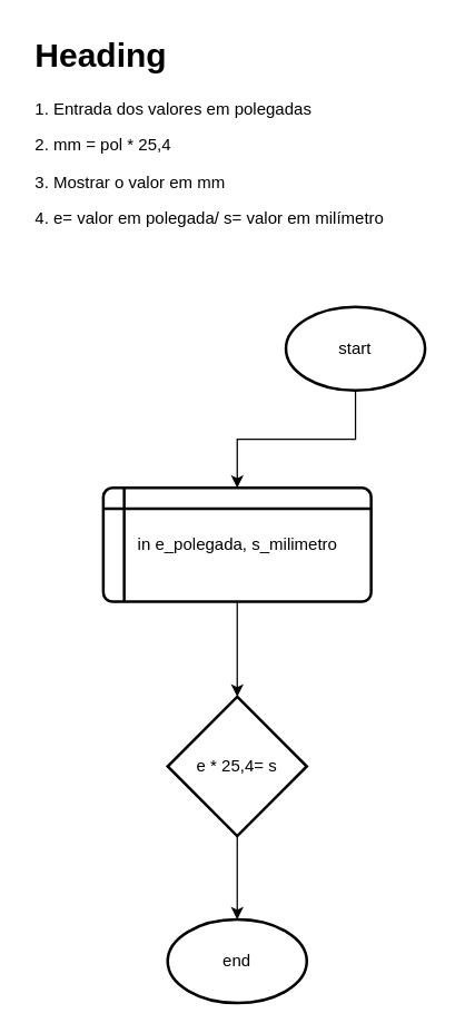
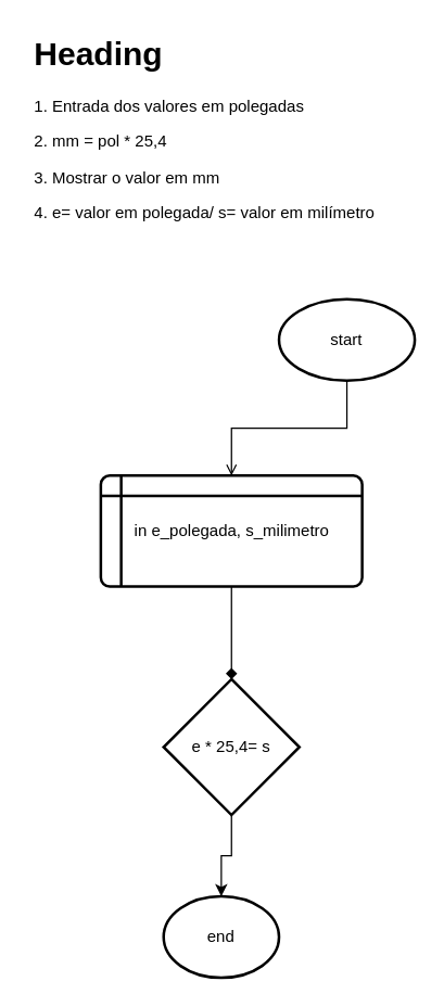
- <mxCell id="2" style="edgeStyle=orthogonalEdgeStyle;rounded=0;orthogonalLoop=1;jettySize=auto;html=1;exitX=0.5;exitY=1;exitDx=0;exitDy=0;exitPerimeter=0;entryX=0.5;entryY=0;entryDx=0;entryDy=0;" edge="1" parent="1" source="3" target="6"><mxGeometry relative="1" as="geometry" /></mxCell>
+ <mxCell id="2" style="edgeStyle=orthogonalEdgeStyle;rounded=0;orthogonalLoop=1;jettySize=auto;html=1;exitX=0.5;exitY=1;exitDx=0;exitDy=0;exitPerimeter=0;entryX=0.5;entryY=0;entryDx=0;entryDy=0;endArrow=open;" edge="1" parent="1" source="3" target="6"><mxGeometry relative="1" as="geometry" /></mxCell>
- <mxCell id="5" style="edgeStyle=orthogonalEdgeStyle;rounded=0;orthogonalLoop=1;jettySize=auto;html=1;exitX=0.5;exitY=1;exitDx=0;exitDy=0;entryX=0.5;entryY=0;entryDx=0;entryDy=0;" edge="1" parent="1" source="6" target="9"><mxGeometry relative="1" as="geometry" /></mxCell>
+ <mxCell id="5" style="edgeStyle=orthogonalEdgeStyle;rounded=0;orthogonalLoop=1;jettySize=auto;html=1;exitX=0.5;exitY=1;exitDx=0;exitDy=0;entryX=0.5;entryY=0;entryDx=0;entryDy=0;endArrow=diamond;" edge="1" parent="1" source="6" target="9"><mxGeometry relative="1" as="geometry" /></mxCell>
- <mxCell id="7" value="end&lt;br&gt;" style="strokeWidth=2;html=1;shape=mxgraph.flowchart.start_1;whiteSpace=wrap;" vertex="1" parent="1"><mxGeometry x="120" y="660" width="100" height="60" as="geometry" /></mxCell>
+ <mxCell id="7" value="end&lt;br&gt;" style="strokeWidth=2;html=1;shape=mxgraph.flowchart.start_1;whiteSpace=wrap;" vertex="1" parent="1"><mxGeometry x="120" y="660" width="85" height="60" as="geometry" /></mxCell>
